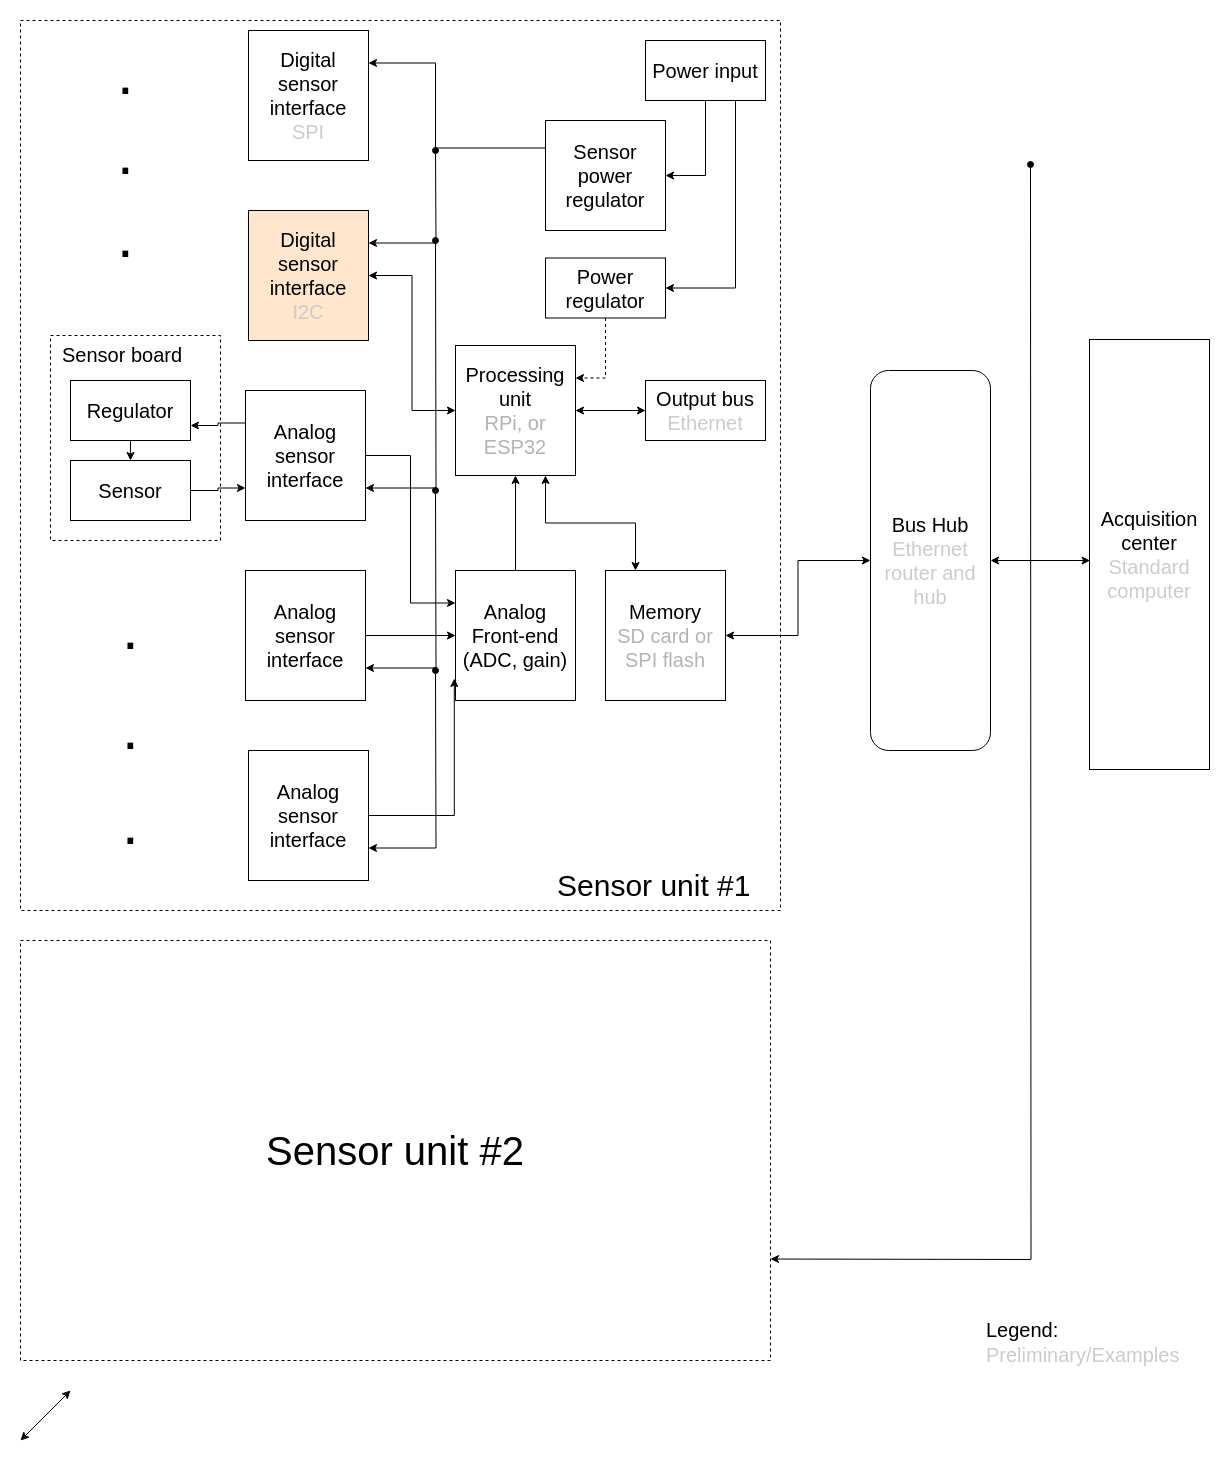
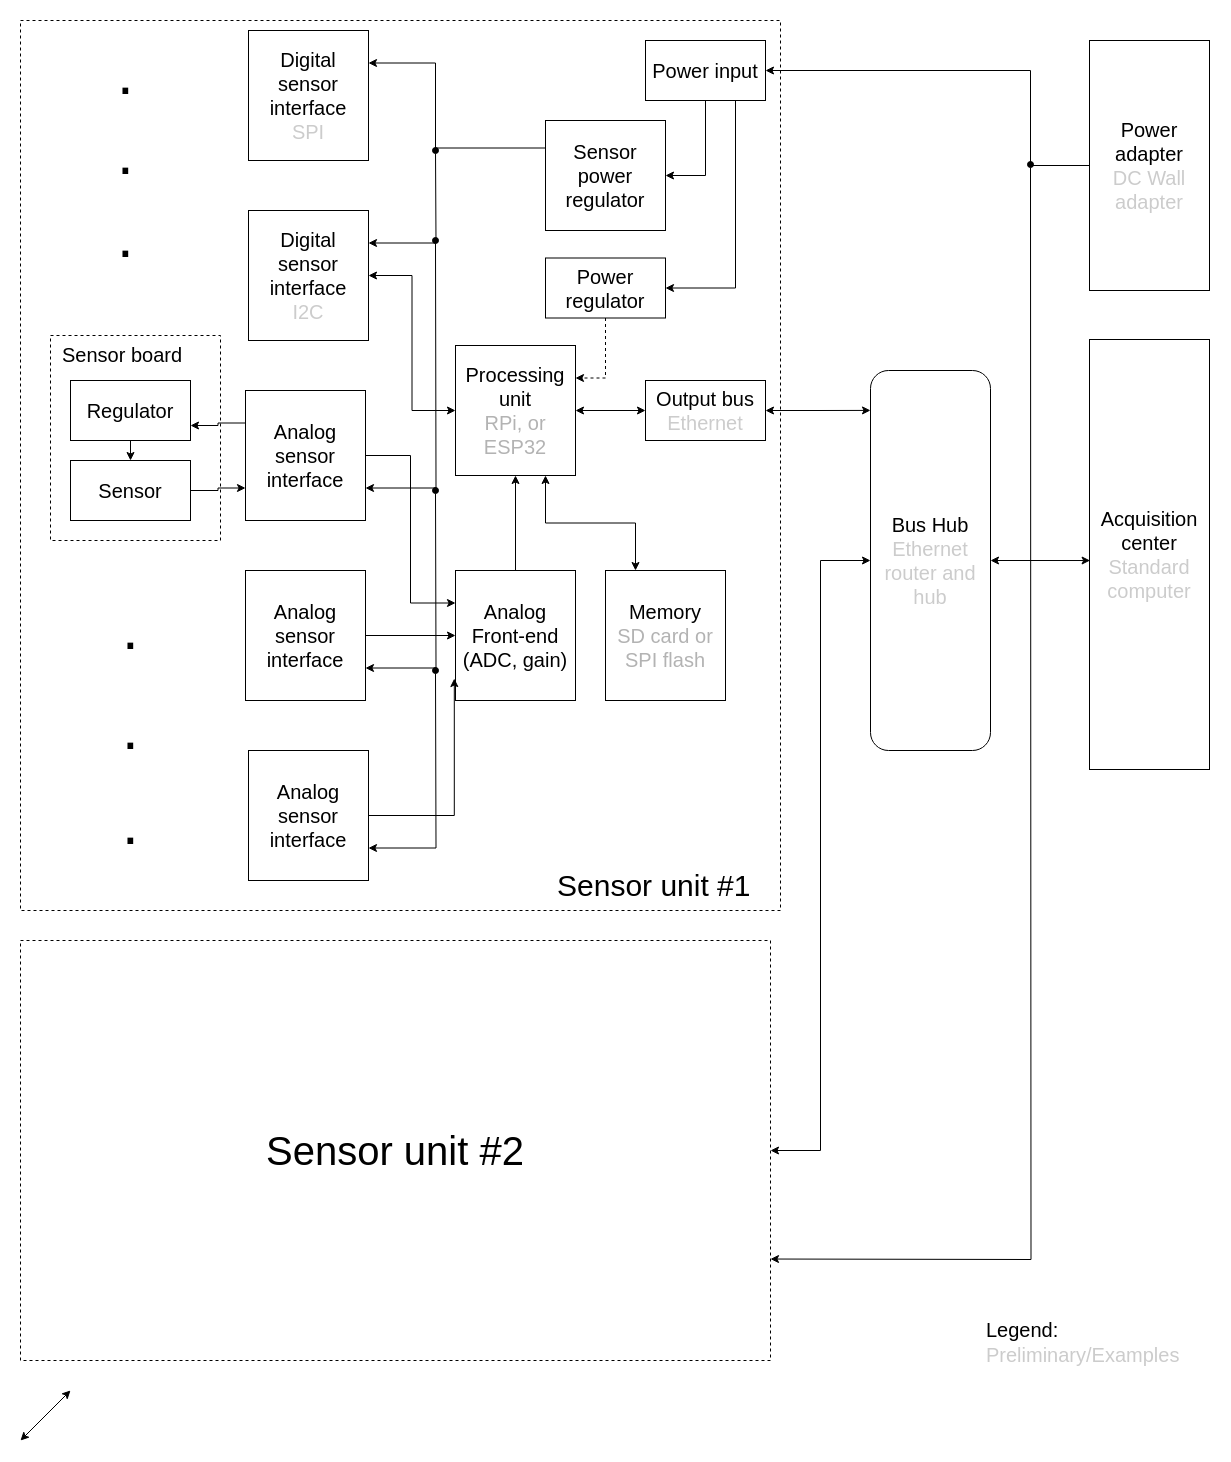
+ <mxCell id="10" style="edgeStyle=orthogonalEdgeStyle;rounded=0;orthogonalLoop=1;jettySize=auto;html=1;exitX=1;exitY=0.5;exitDx=0;exitDy=0;entryX=0;entryY=0.5;entryDx=0;entryDy=0;startArrow=classic;startFill=1;endArrow=none;endFill=0;" parent="1" source="13" target="34" edge="1"><mxGeometry relative="1" as="geometry"><Array as="points"><mxPoint x="1030" y="70" /><mxPoint x="1030" y="165" /></Array></mxGeometry></mxCell>
+ <mxCell id="34" value="&lt;font style=&quot;font-size: 20px&quot;&gt;Power adapter&lt;br&gt;&lt;font color=&quot;#cccccc&quot;&gt;DC Wall adapter&lt;/font&gt;&lt;br&gt;&lt;/font&gt;" style="rounded=0;whiteSpace=wrap;html=1;" parent="1" vertex="1"><mxGeometry x="1089" y="40" width="120" height="250" as="geometry" /></mxCell>
- <mxCell id="29" value="&lt;font style=&quot;font-size: 20px&quot;&gt;Digital sensor interface&lt;br&gt;&lt;font color=&quot;#cccccc&quot;&gt;I2C&lt;/font&gt;&lt;br&gt;&lt;/font&gt;" style="rounded=0;whiteSpace=wrap;html=1;fillColor=#ffe6cc;" parent="1" vertex="1"><mxGeometry x="248" y="210" width="120" height="130" as="geometry" /></mxCell>
+ <mxCell id="29" value="&lt;font style=&quot;font-size: 20px&quot;&gt;Digital sensor interface&lt;br&gt;&lt;font color=&quot;#cccccc&quot;&gt;I2C&lt;/font&gt;&lt;br&gt;&lt;/font&gt;" style="rounded=0;whiteSpace=wrap;html=1;" parent="1" vertex="1"><mxGeometry x="248" y="210" width="120" height="130" as="geometry" /></mxCell>
+ <mxCell id="5" style="edgeStyle=orthogonalEdgeStyle;rounded=0;orthogonalLoop=1;jettySize=auto;html=1;exitX=1;exitY=0.5;exitDx=0;exitDy=0;startArrow=classic;startFill=1;endArrow=classic;endFill=1;entryX=0;entryY=0.105;entryDx=0;entryDy=0;entryPerimeter=0;" parent="1" source="6" target="16" edge="1"><mxGeometry relative="1" as="geometry"><mxPoint x="869" y="409" as="targetPoint" /></mxGeometry></mxCell>
- <mxCell id="15" style="edgeStyle=orthogonalEdgeStyle;rounded=0;orthogonalLoop=1;jettySize=auto;html=1;exitX=0;exitY=0.5;exitDx=0;exitDy=0;startArrow=classic;startFill=1;endArrow=classic;endFill=1;" parent="1" source="16" target="54" edge="1"><mxGeometry relative="1" as="geometry" /></mxCell>
+ <mxCell id="15" style="edgeStyle=orthogonalEdgeStyle;rounded=0;orthogonalLoop=1;jettySize=auto;html=1;exitX=0;exitY=0.5;exitDx=0;exitDy=0;entryX=1;entryY=0.5;entryDx=0;entryDy=0;startArrow=classic;startFill=1;endArrow=classic;endFill=1;" parent="1" source="16" target="33" edge="1"><mxGeometry relative="1" as="geometry" /></mxCell>
